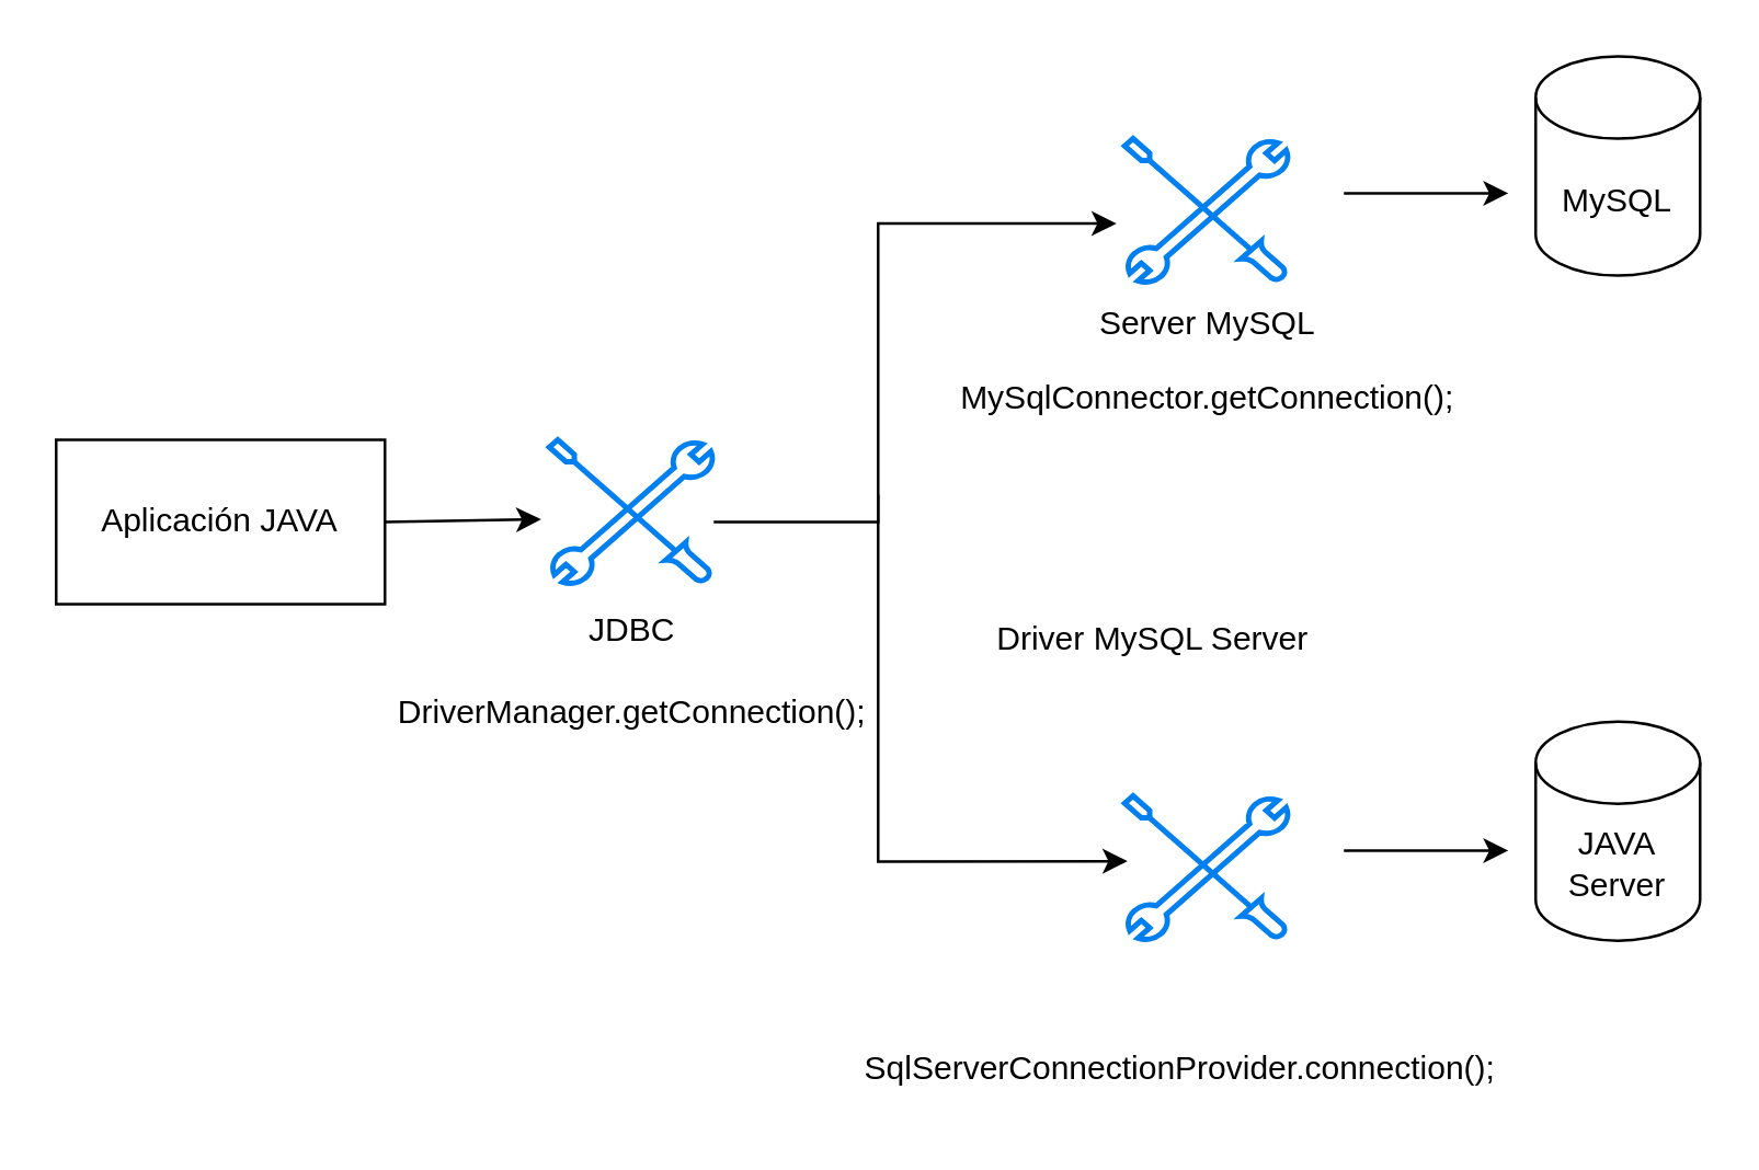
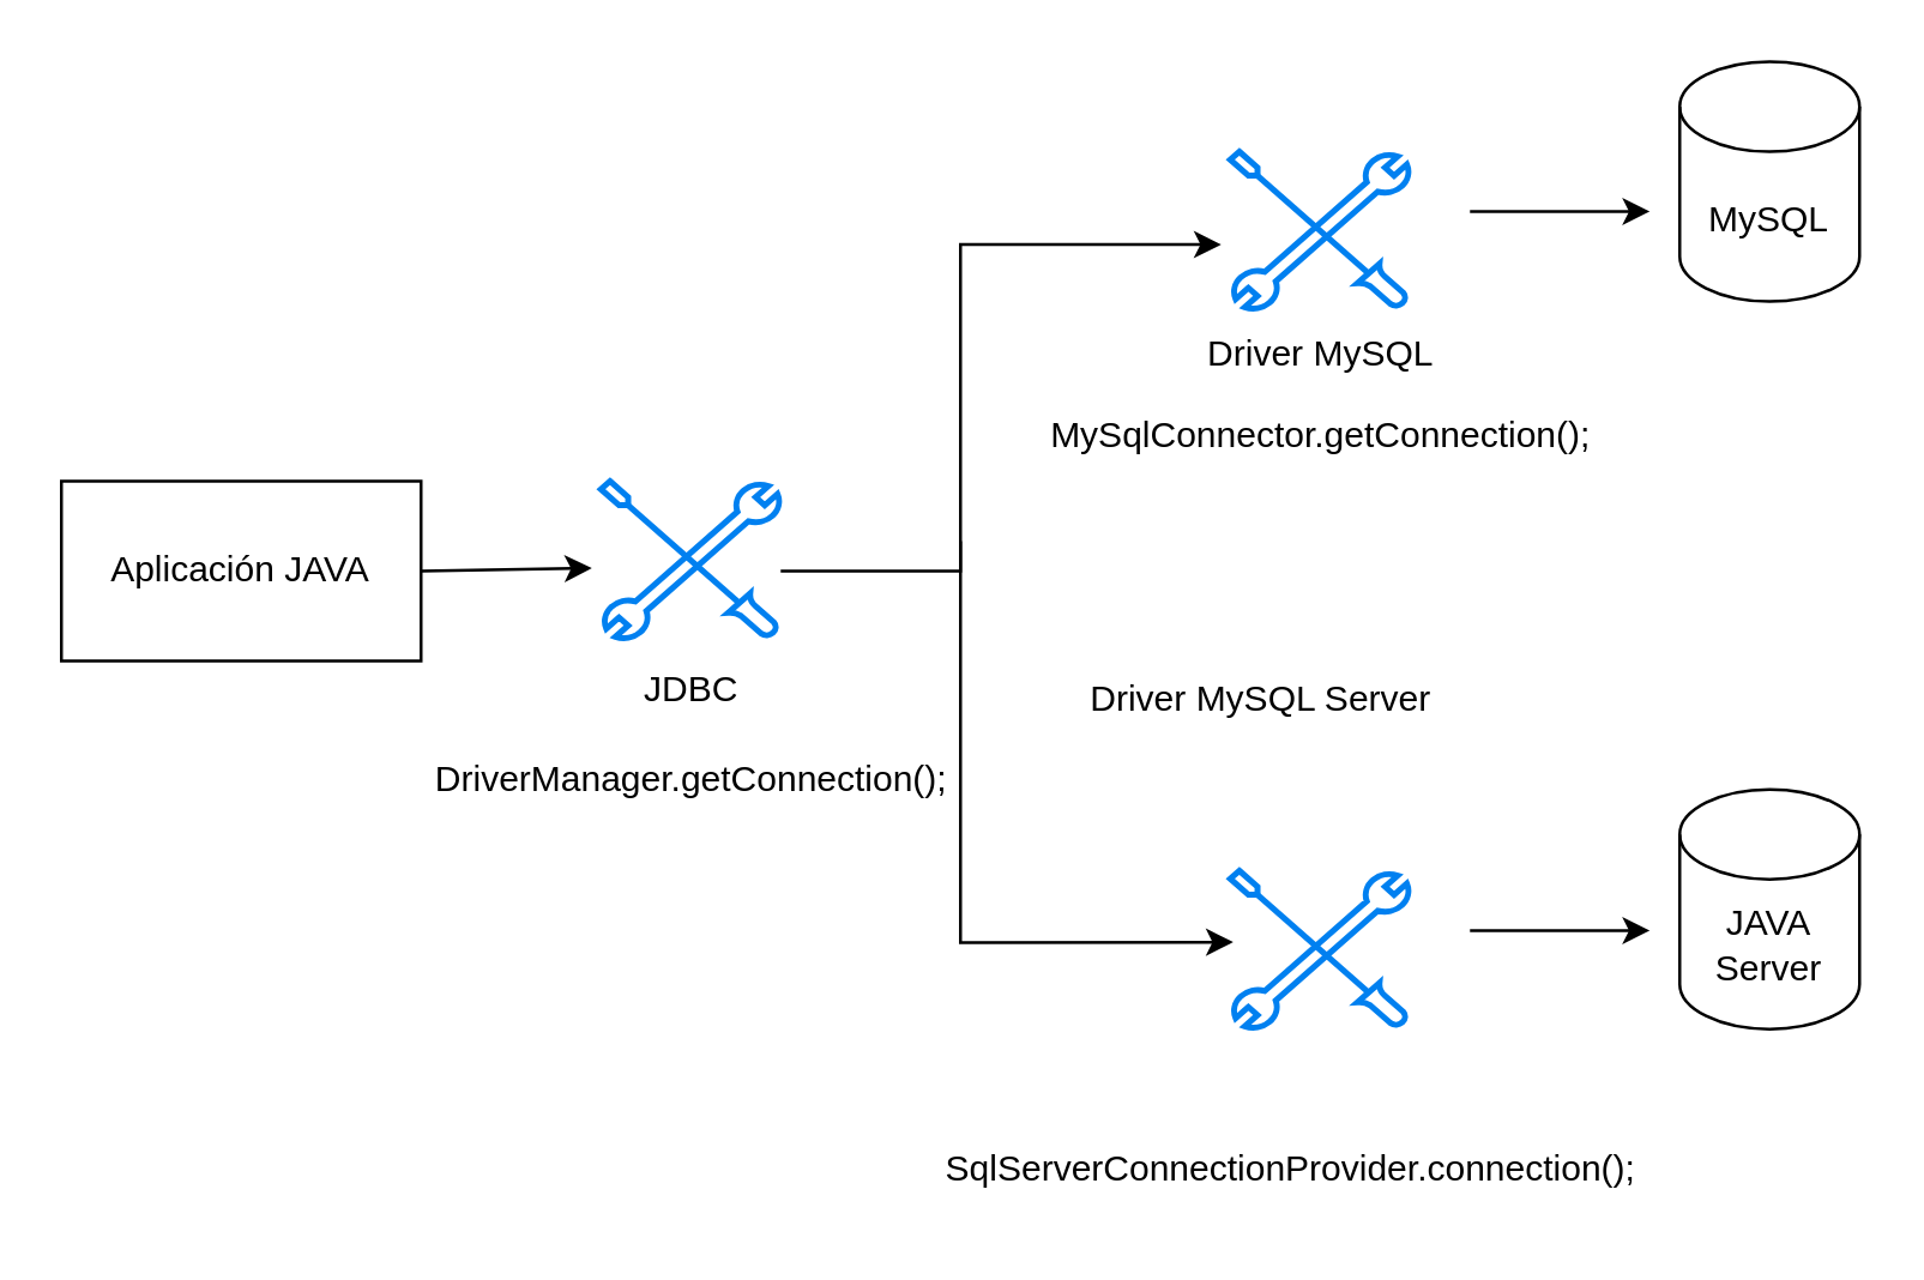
- <mxCell id="7" value="Server MySQL" style="text;html=1;align=center;verticalAlign=middle;resizable=0;points=[];autosize=1;strokeColor=none;fillColor=none;" vertex="1" parent="1"><mxGeometry x="390" y="102.85" width="100" height="30" as="geometry" /></mxCell>
+ <mxCell id="7" value="Driver MySQL" style="text;html=1;align=center;verticalAlign=middle;resizable=0;points=[];autosize=1;strokeColor=none;fillColor=none;" vertex="1" parent="1"><mxGeometry x="390" y="102.85" width="100" height="30" as="geometry" /></mxCell>
